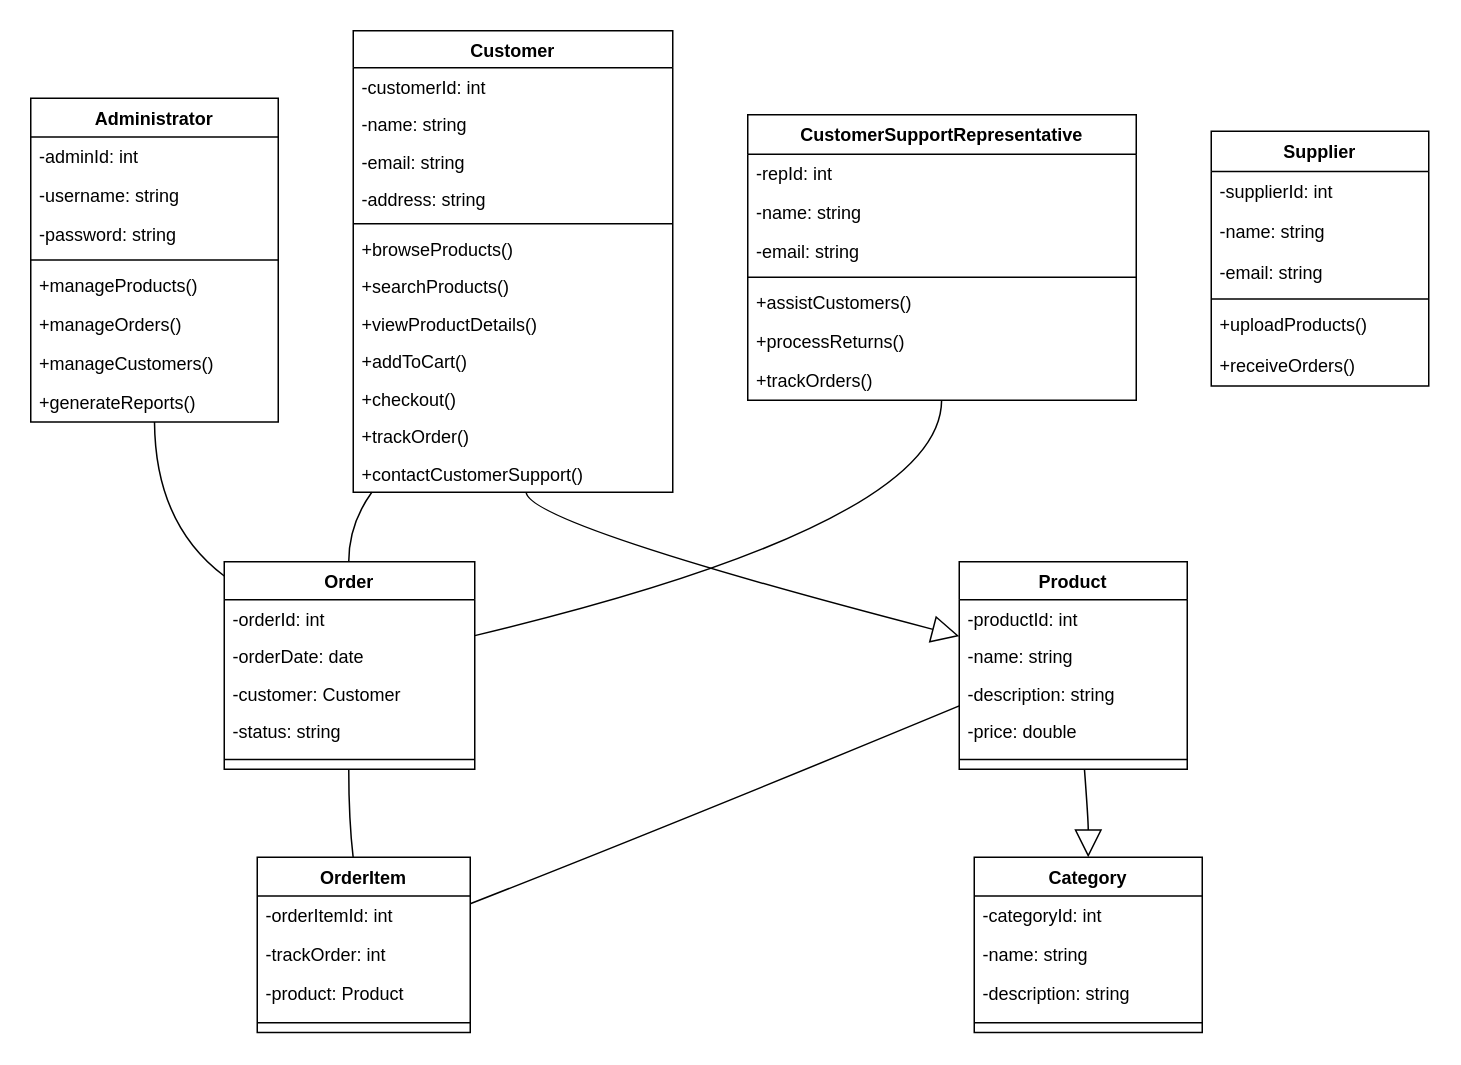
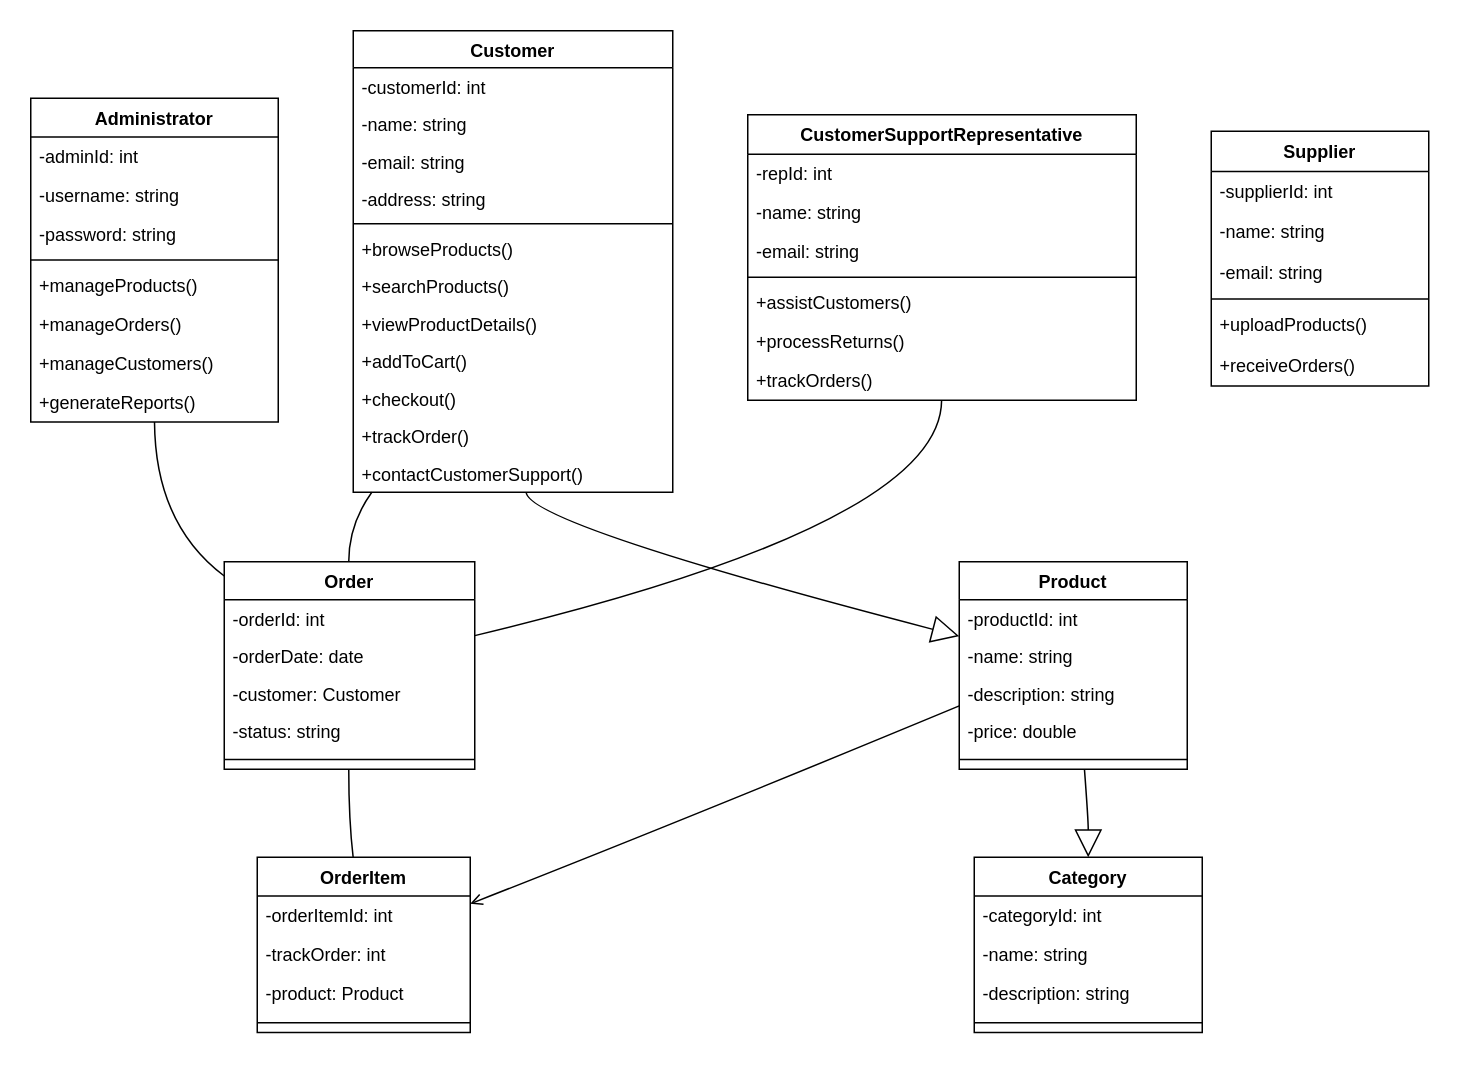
- <mxCell id="66" value="" style="curved=1;startArrow=none;endArrow=none;exitX=0.0;exitY=0.695;entryX=1.001;entryY=0.265;rounded=0;" edge="1" parent="1" source="39" target="51"><mxGeometry relative="1" as="geometry"><Array as="points"><mxPoint x="456" y="546" /></Array></mxGeometry></mxCell>
+ <mxCell id="66" value="" style="curved=1;startArrow=none;endArrow=open;exitX=0.0;exitY=0.695;entryX=1.001;entryY=0.265;rounded=0;" edge="1" parent="1" source="39" target="51"><mxGeometry relative="1" as="geometry"><Array as="points"><mxPoint x="456" y="546" /></Array></mxGeometry></mxCell>
